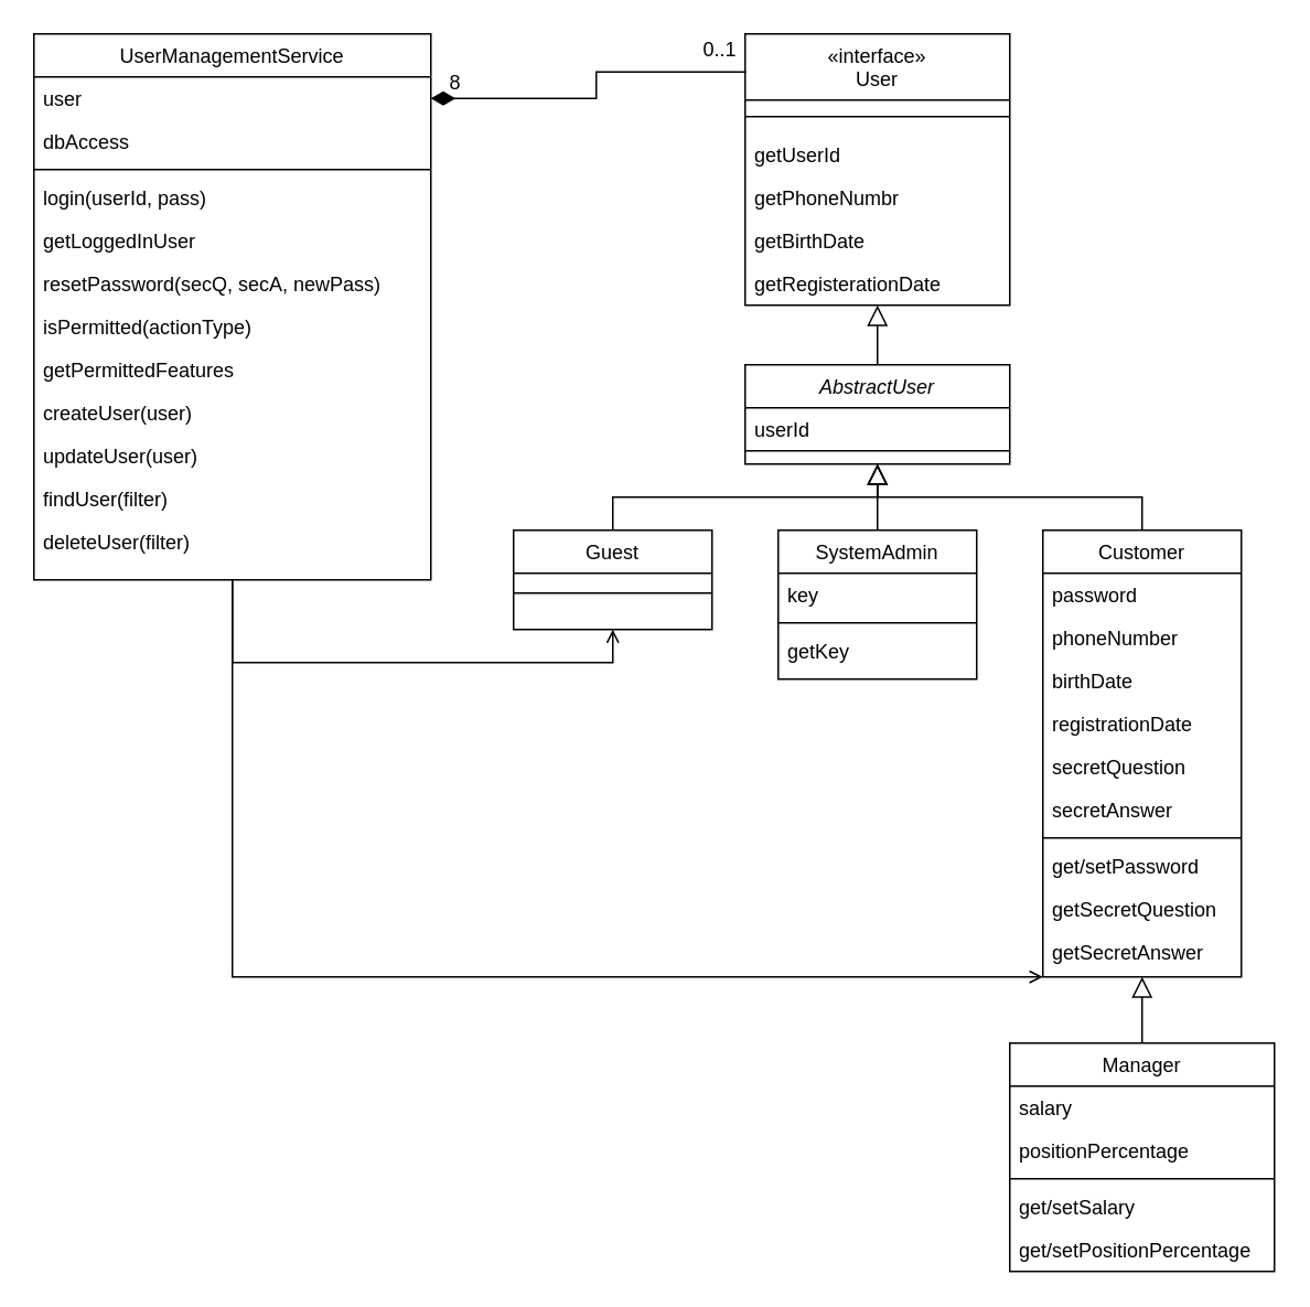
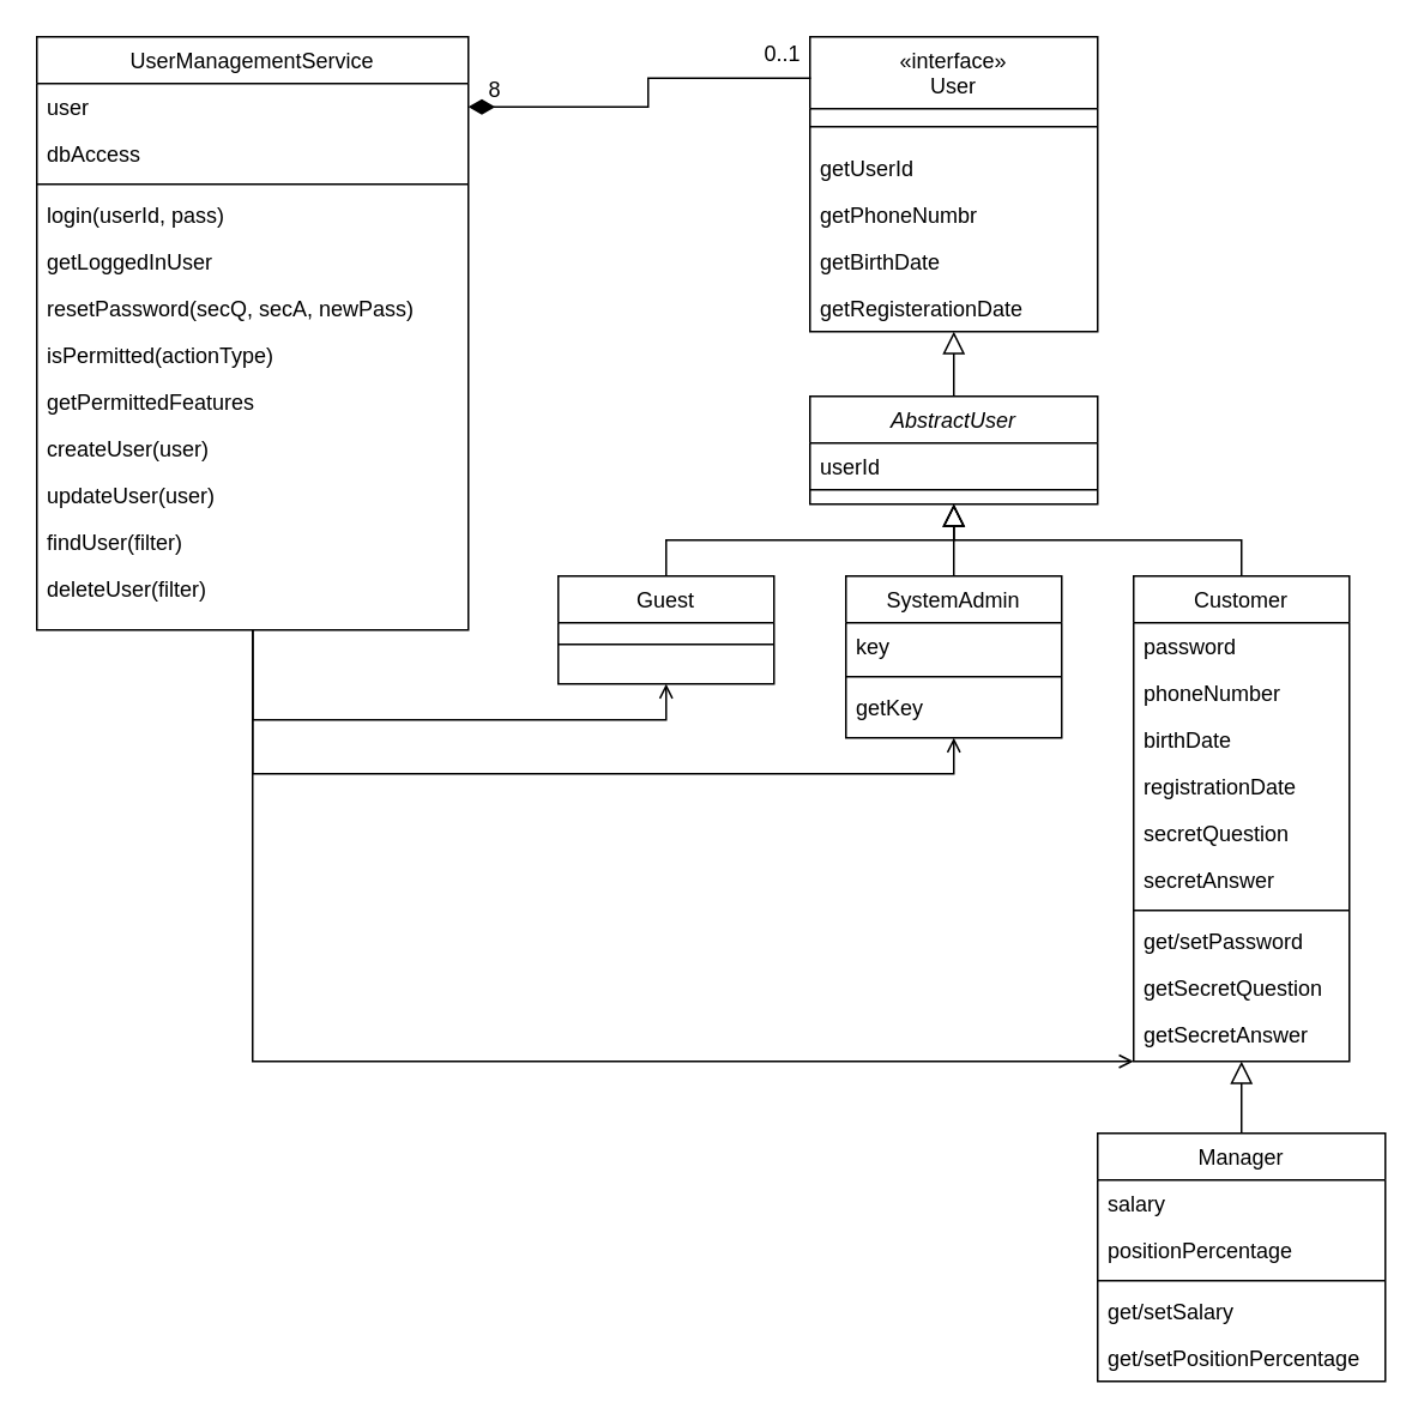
+ <mxCell id="56" style="edgeStyle=orthogonalEdgeStyle;rounded=0;orthogonalLoop=1;jettySize=auto;html=1;startArrow=none;startFill=0;startSize=12;sourcePerimeterSpacing=0;endArrow=open;endFill=0;endSize=6;targetPerimeterSpacing=0;strokeWidth=1;exitX=0.5;exitY=1;exitDx=0;exitDy=0;entryX=0.5;entryY=1;entryDx=0;entryDy=0;" edge="1" parent="1" source="43" target="13"><mxGeometry relative="1" as="geometry"><mxPoint x="430" y="500" as="targetPoint" /><mxPoint x="150" y="360" as="sourcePoint" /></mxGeometry></mxCell>
